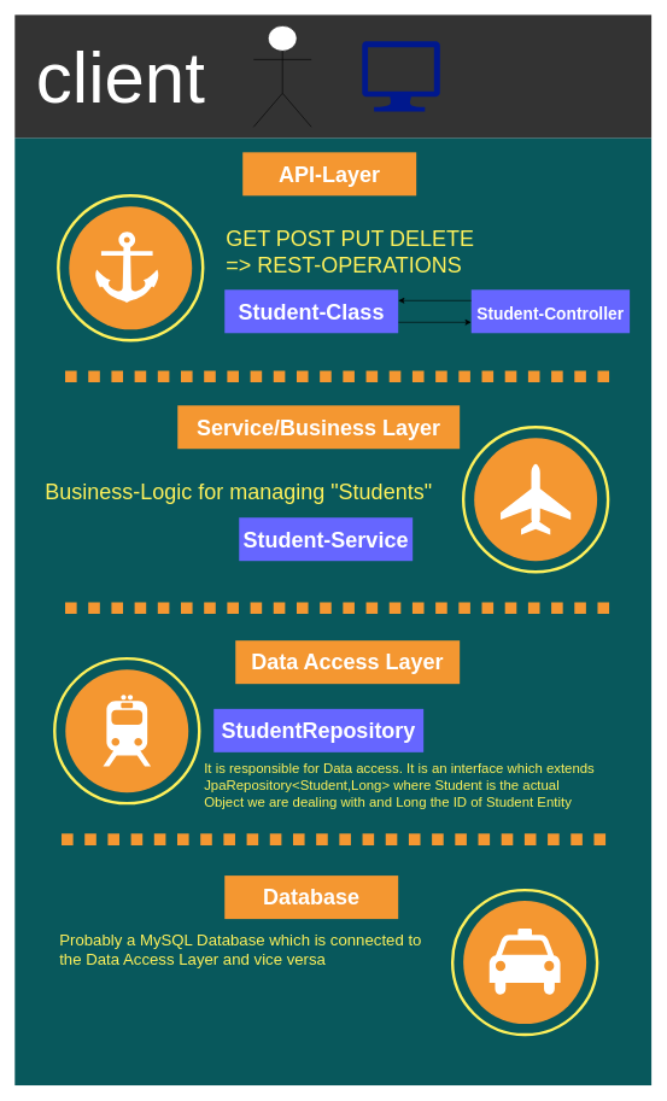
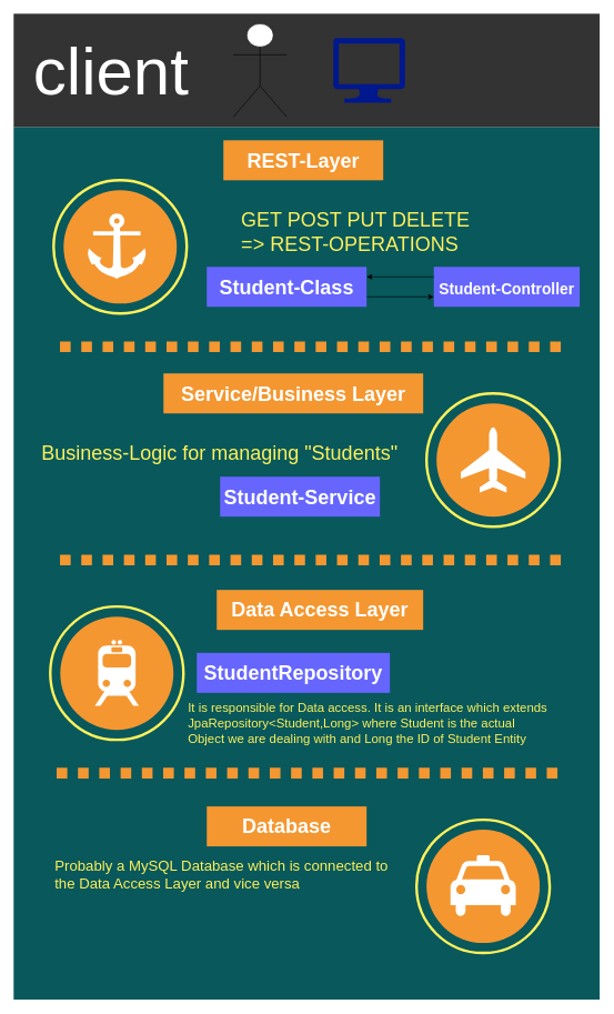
- <mxCell id="7" value="API-Layer" style="whiteSpace=wrap;html=1;rounded=0;shadow=0;dashed=0;strokeColor=none;strokeWidth=4;fillColor=#F49731;gradientColor=none;fontFamily=Helvetica;fontSize=30;fontColor=#FFFFFF;align=center;fontStyle=1" parent="1" vertex="1"><mxGeometry x="335" y="210" width="240" height="60" as="geometry" /></mxCell>
+ <mxCell id="7" value="REST-Layer" style="whiteSpace=wrap;html=1;rounded=0;shadow=0;dashed=0;strokeColor=none;strokeWidth=4;fillColor=#F49731;gradientColor=none;fontFamily=Helvetica;fontSize=30;fontColor=#FFFFFF;align=center;fontStyle=1" parent="1" vertex="1"><mxGeometry x="335" y="210" width="240" height="60" as="geometry" /></mxCell>
- <mxCell id="8" value="&lt;font style=&quot;font-size: 30px&quot;&gt;GET POST PUT DELETE&amp;nbsp;&lt;br&gt;=&amp;gt; REST-OPERATIONS&amp;nbsp;&lt;br&gt;&lt;br&gt;&lt;/font&gt;" style="text;spacingTop=-5;fillColor=#ffffff;whiteSpace=wrap;html=1;align=left;fontSize=14;fontFamily=Helvetica;fillColor=none;strokeColor=none;rounded=0;shadow=0;dashed=0;fontColor=#FEF15B;" parent="1" vertex="1"><mxGeometry x="310" y="310" width="360" height="70" as="geometry" /></mxCell>
+ <mxCell id="8" value="&lt;font style=&quot;font-size: 30px&quot;&gt;GET POST PUT DELETE&amp;nbsp;&lt;br&gt;=&amp;gt; REST-OPERATIONS&amp;nbsp;&lt;br&gt;&lt;br&gt;&lt;/font&gt;" style="text;spacingTop=-5;fillColor=#ffffff;whiteSpace=wrap;html=1;align=left;fontSize=14;fontFamily=Helvetica;fillColor=none;strokeColor=none;rounded=0;shadow=0;dashed=0;fontColor=#FEF15B;" parent="1" vertex="1"><mxGeometry x="360" y="310" width="360" height="70" as="geometry" /></mxCell>
